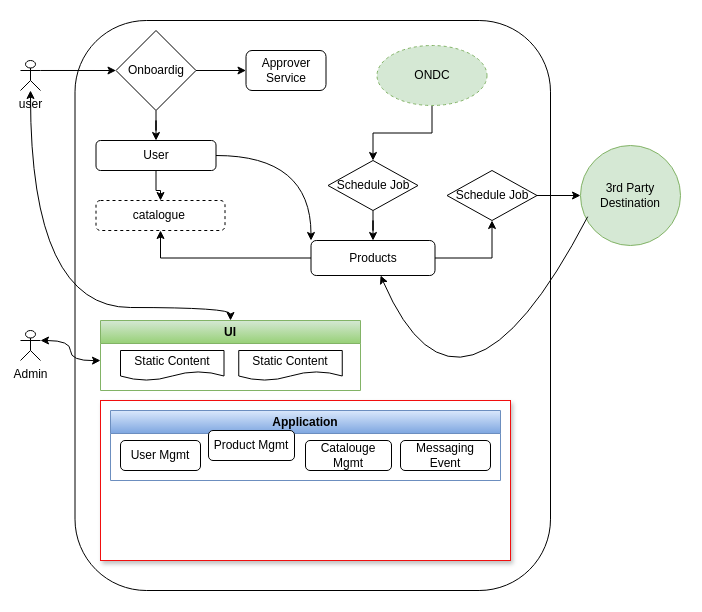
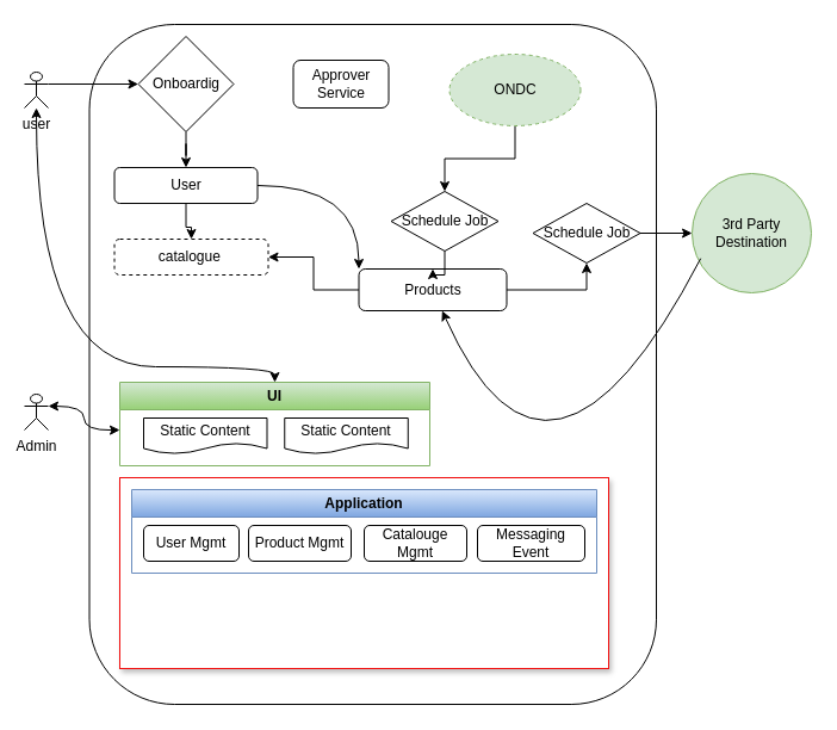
- <mxCell id="20" value="" style="edgeStyle=orthogonalEdgeStyle;rounded=0;orthogonalLoop=1;jettySize=auto;html=1;" parent="1" source="22" target="19" edge="1"><mxGeometry relative="1" as="geometry" /></mxCell>
- <mxCell id="5" value="Products" style="rounded=1;whiteSpace=wrap;html=1;" parent="1" vertex="1"><mxGeometry x="310.5" y="240" width="124" height="35" as="geometry" /></mxCell>
+ <mxCell id="5" value="Products" style="rounded=1;whiteSpace=wrap;html=1;" parent="1" vertex="1"><mxGeometry x="300.5" y="225" width="124" height="35" as="geometry" /></mxCell>
- <mxCell id="31" value="Product Mgmt" style="rounded=1;whiteSpace=wrap;html=1;" vertex="1" parent="30"><mxGeometry x="98" y="20" width="86" height="30" as="geometry" /></mxCell>
+ <mxCell id="31" value="Product Mgmt" style="rounded=1;whiteSpace=wrap;html=1;" vertex="1" parent="30"><mxGeometry x="98" y="30" width="86" height="30" as="geometry" /></mxCell>
